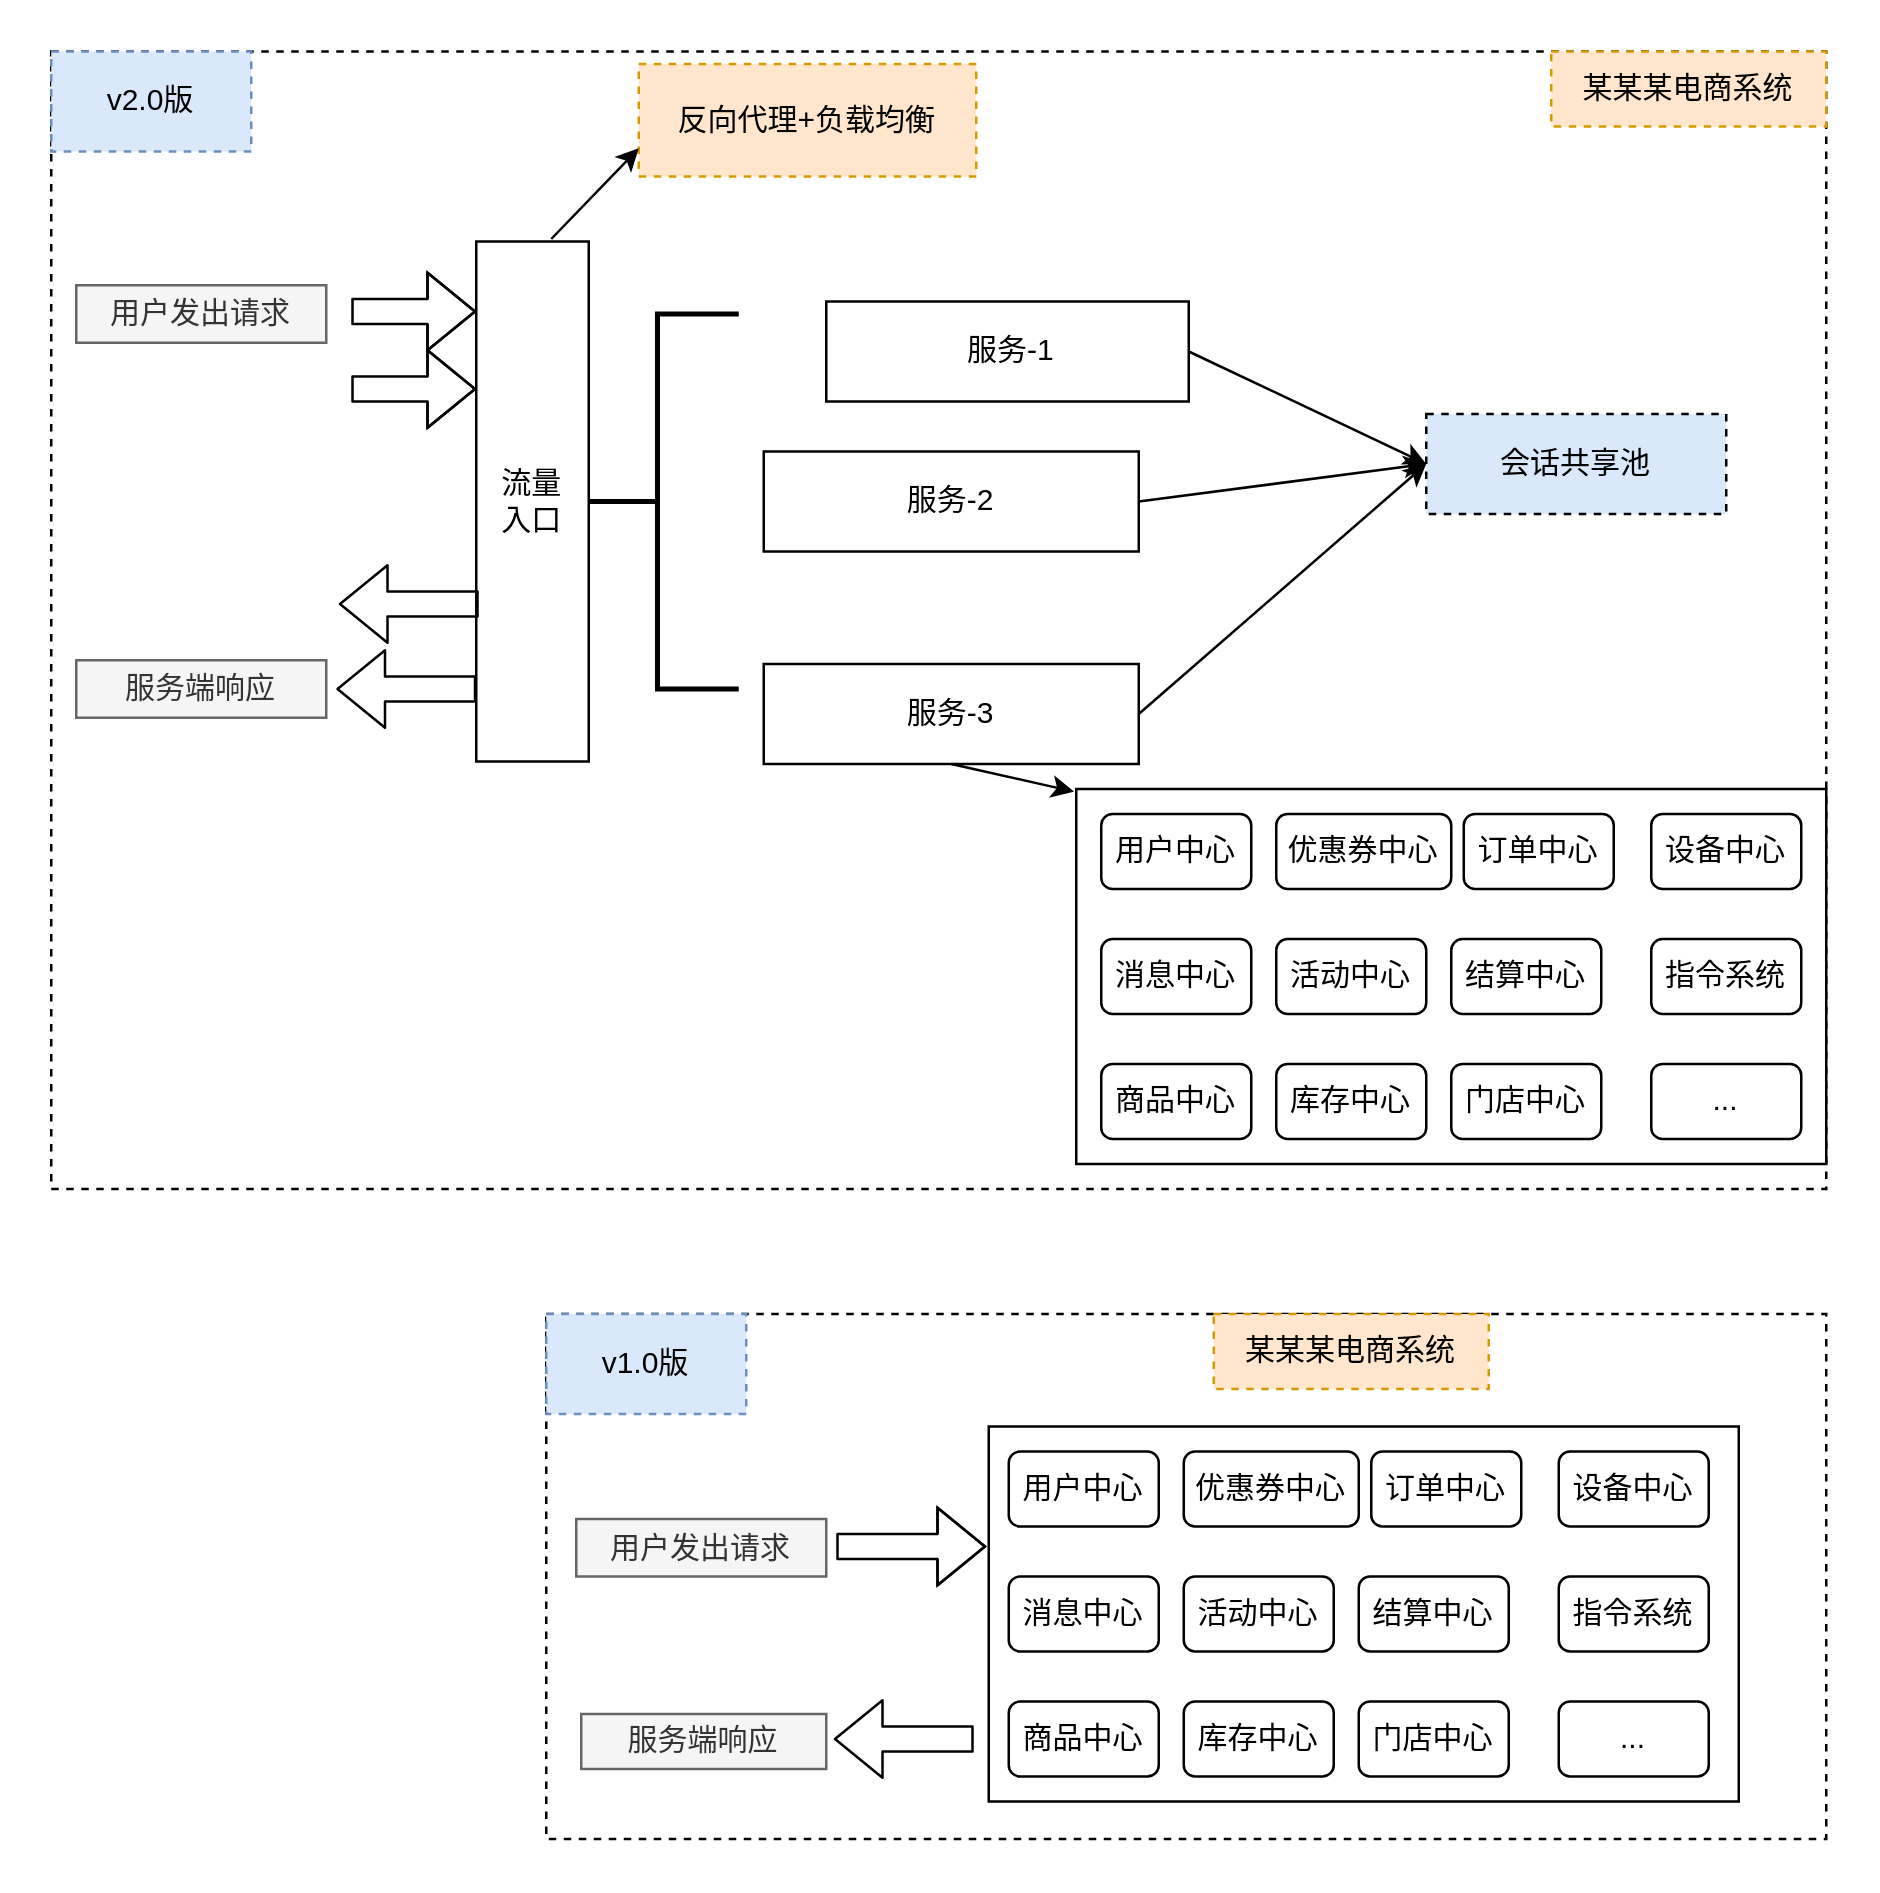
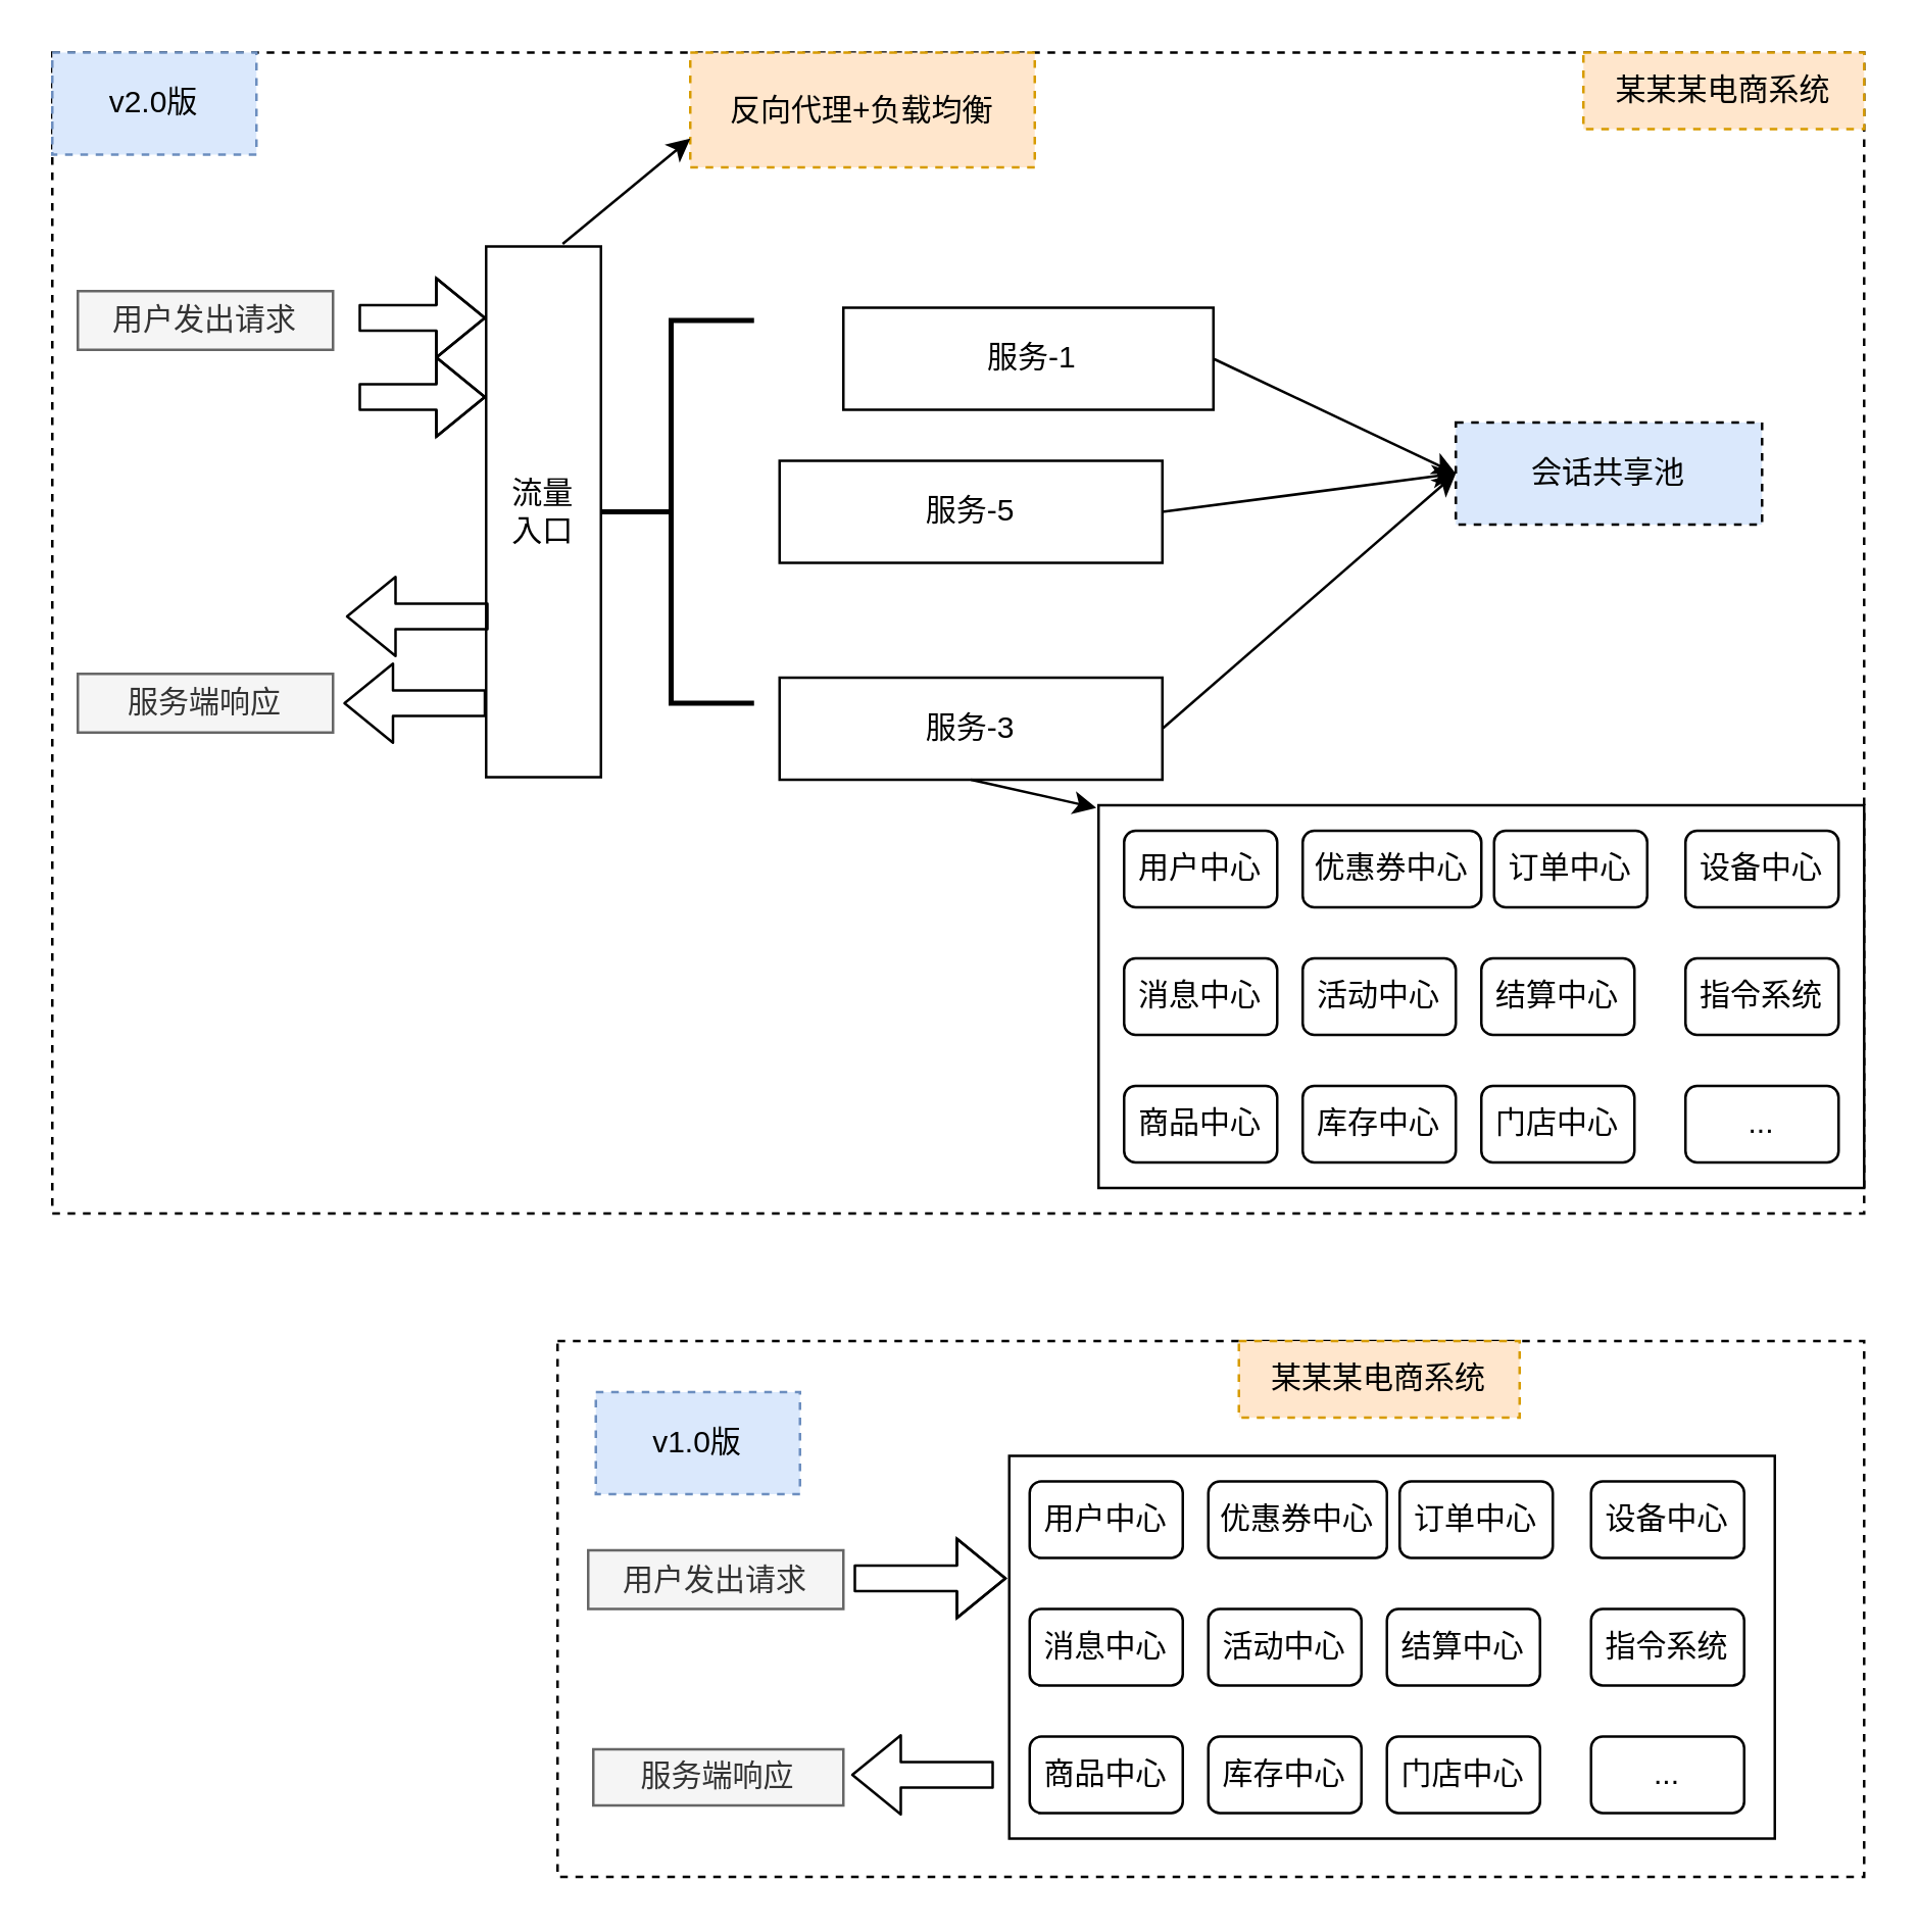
- <mxCell id="26" value="反向代理+负载均衡" style="text;html=1;strokeColor=#d79b00;fillColor=#ffe6cc;align=center;verticalAlign=middle;whiteSpace=wrap;rounded=0;dashed=1;" vertex="1" parent="1"><mxGeometry x="255" y="25" width="135" height="45" as="geometry" /></mxCell>
+ <mxCell id="26" value="反向代理+负载均衡" style="text;html=1;strokeColor=#d79b00;fillColor=#ffe6cc;align=center;verticalAlign=middle;whiteSpace=wrap;rounded=0;dashed=1;" vertex="1" parent="1"><mxGeometry x="270" y="20" width="135" height="45" as="geometry" /></mxCell>
- <mxCell id="18" value="&lt;span&gt;服务-2&lt;/span&gt;" style="rounded=0;whiteSpace=wrap;html=1;" parent="1" vertex="1"><mxGeometry x="305" y="180" width="150" height="40" as="geometry" /></mxCell>
+ <mxCell id="18" value="&lt;span&gt;服务-5&lt;/span&gt;" style="rounded=0;whiteSpace=wrap;html=1;" parent="1" vertex="1"><mxGeometry x="305" y="180" width="150" height="40" as="geometry" /></mxCell>
- <mxCell id="48" value="v1.0版" style="text;html=1;strokeColor=#6c8ebf;fillColor=#dae8fc;align=center;verticalAlign=middle;whiteSpace=wrap;rounded=0;dashed=1;" vertex="1" parent="1"><mxGeometry x="218" y="525" width="80" height="40" as="geometry" /></mxCell>
+ <mxCell id="48" value="v1.0版" style="text;html=1;strokeColor=#6c8ebf;fillColor=#dae8fc;align=center;verticalAlign=middle;whiteSpace=wrap;rounded=0;dashed=1;" vertex="1" parent="1"><mxGeometry x="233" y="545" width="80" height="40" as="geometry" /></mxCell>
